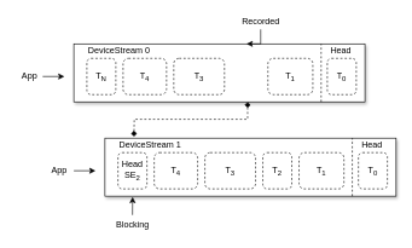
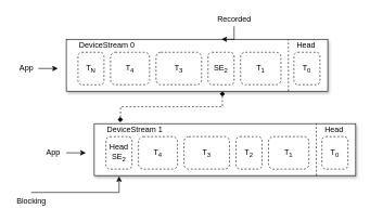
+ <mxCell id="14" value="SE&lt;sub&gt;2&lt;/sub&gt;" style="text;html=1;strokeColor=#000000;fillColor=none;align=center;verticalAlign=middle;whiteSpace=wrap;rounded=1;dashed=1;" parent="5" vertex="1"><mxGeometry x="261" y="20" width="40" height="50" as="geometry" /></mxCell>
- <mxCell id="19" value="Blocking" style="text;html=1;resizable=0;points=[];autosize=1;align=center;verticalAlign=top;spacingTop=-4;" vertex="1" parent="1"><mxGeometry x="152" y="300" width="60" height="20" as="geometry" /></mxCell>
+ <mxCell id="19" value="Blocking" style="text;html=1;resizable=0;points=[];autosize=1;align=center;verticalAlign=top;spacingTop=-4;" vertex="1" parent="1"><mxGeometry x="17" y="300" width="60" height="20" as="geometry" /></mxCell>
